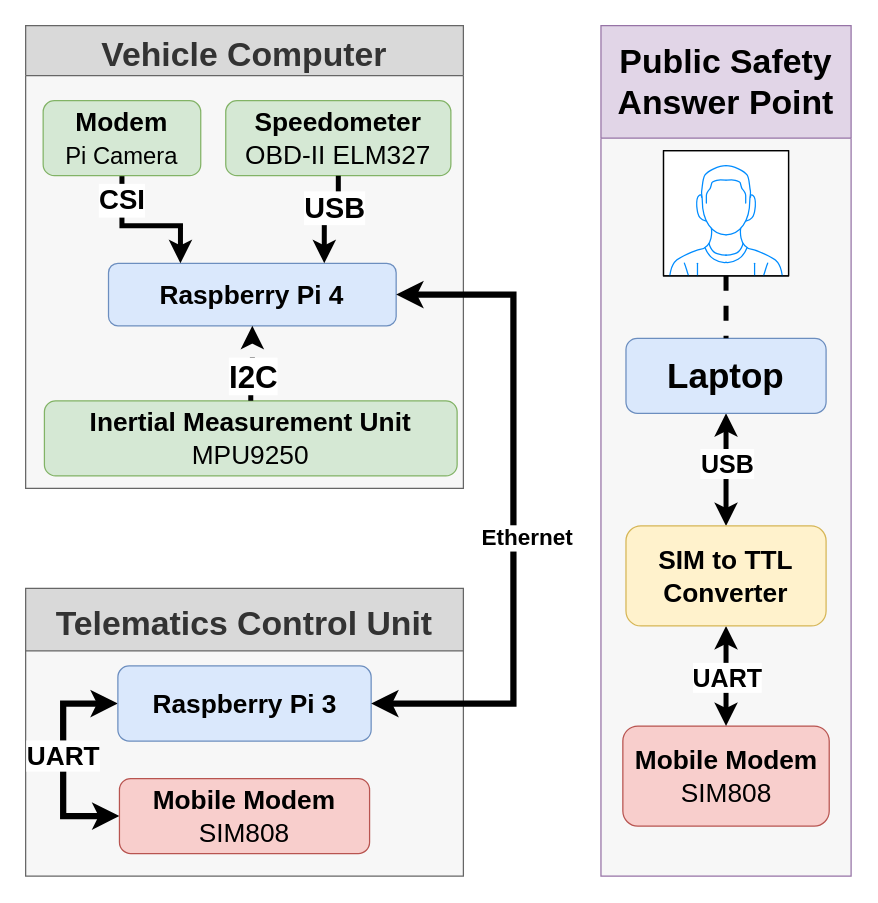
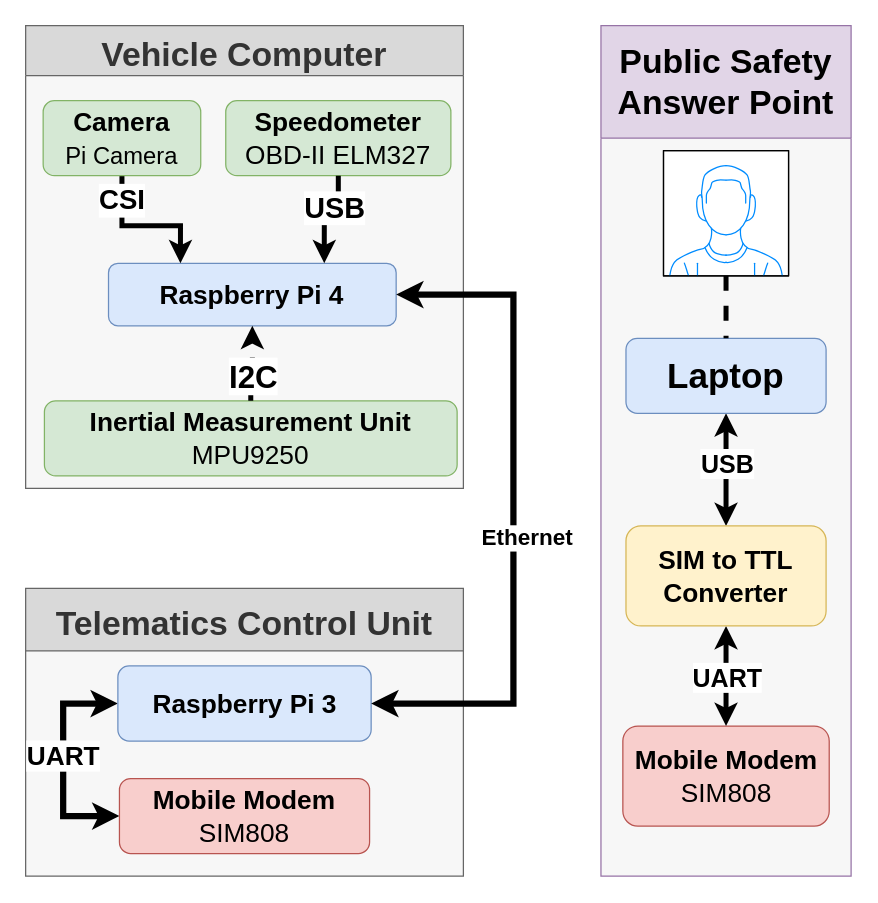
- <mxCell id="16" value="Modem&lt;span style=&quot;font-weight: normal ; font-size: 19px&quot;&gt;&lt;br&gt;Pi Camera&lt;/span&gt;" style="rounded=1;whiteSpace=wrap;html=1;fontStyle=1;fontSize=21;fillColor=#d5e8d4;strokeColor=#82b366;" vertex="1" parent="7"><mxGeometry x="14" y="60" width="126" height="60" as="geometry" /></mxCell>
+ <mxCell id="16" value="Camera&lt;span style=&quot;font-weight: normal ; font-size: 19px&quot;&gt;&lt;br&gt;Pi Camera&lt;/span&gt;" style="rounded=1;whiteSpace=wrap;html=1;fontStyle=1;fontSize=21;fillColor=#d5e8d4;strokeColor=#82b366;" vertex="1" parent="7"><mxGeometry x="14" y="60" width="126" height="60" as="geometry" /></mxCell>
